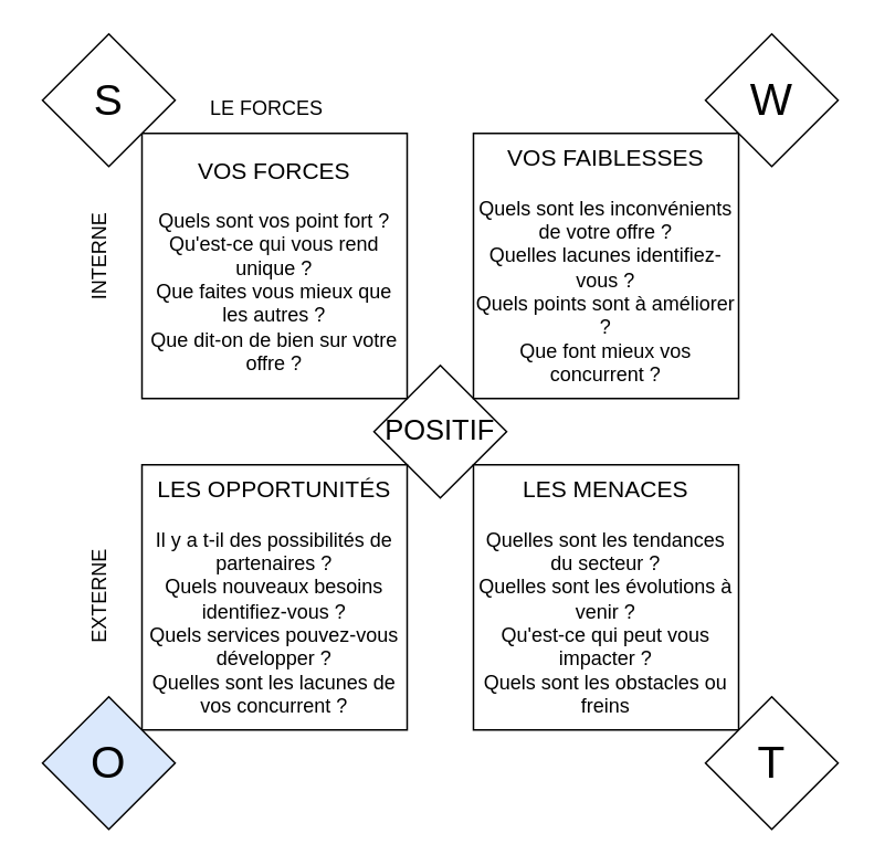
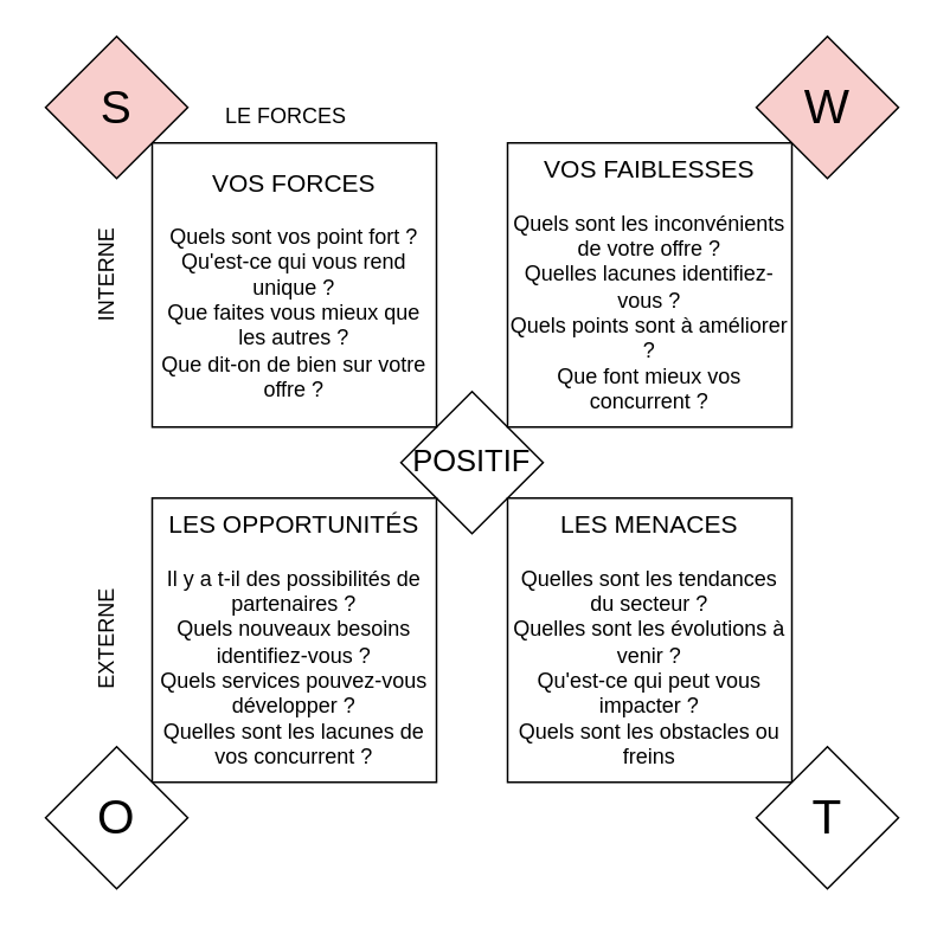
- <mxCell id="13" value="&lt;font style=&quot;font-size: 26px;&quot;&gt;S&lt;/font&gt;" style="rhombus;whiteSpace=wrap;html=1;" vertex="1" parent="1"><mxGeometry x="25" y="20" width="80" height="80" as="geometry" /></mxCell>
+ <mxCell id="13" value="&lt;font style=&quot;font-size: 26px;&quot;&gt;S&lt;/font&gt;" style="rhombus;whiteSpace=wrap;html=1;fillColor=#f8cecc;" vertex="1" parent="1"><mxGeometry x="25" y="20" width="80" height="80" as="geometry" /></mxCell>
- <mxCell id="12" value="&lt;font style=&quot;font-size: 27px;&quot;&gt;W&lt;/font&gt;" style="rhombus;whiteSpace=wrap;html=1;" vertex="1" parent="1"><mxGeometry x="425" y="20" width="80" height="80" as="geometry" /></mxCell>
+ <mxCell id="12" value="&lt;font style=&quot;font-size: 27px;&quot;&gt;W&lt;/font&gt;" style="rhombus;whiteSpace=wrap;html=1;fillColor=#f8cecc;" vertex="1" parent="1"><mxGeometry x="425" y="20" width="80" height="80" as="geometry" /></mxCell>
- <mxCell id="10" value="&lt;font style=&quot;font-size: 27px;&quot;&gt;O&lt;/font&gt;" style="rhombus;whiteSpace=wrap;html=1;fillColor=#dae8fc;" vertex="1" parent="1"><mxGeometry x="25" y="420" width="80" height="80" as="geometry" /></mxCell>
+ <mxCell id="10" value="&lt;font style=&quot;font-size: 27px;&quot;&gt;O&lt;/font&gt;" style="rhombus;whiteSpace=wrap;html=1;" vertex="1" parent="1"><mxGeometry x="25" y="420" width="80" height="80" as="geometry" /></mxCell>
